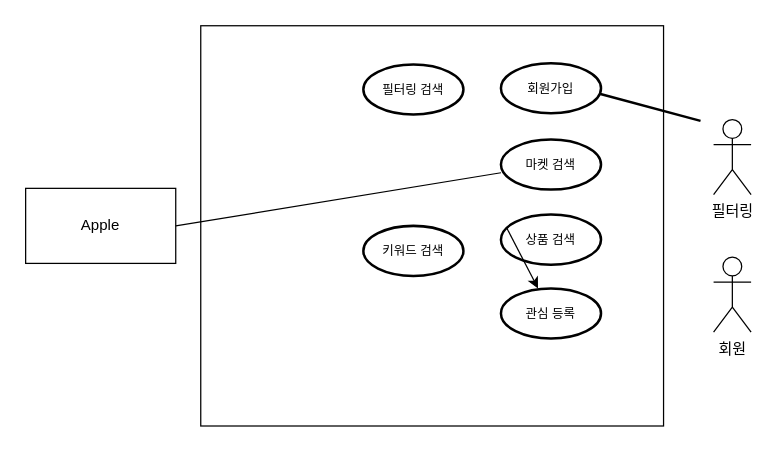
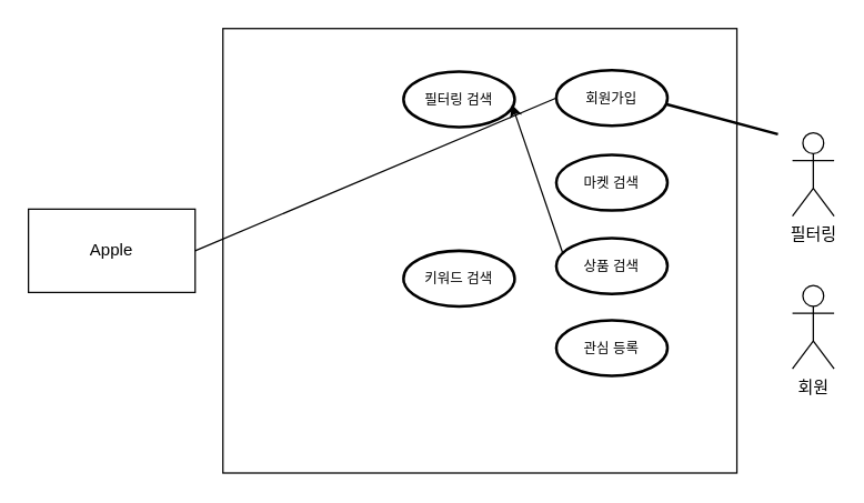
- <mxCell id="14" value="" style="endArrow=none;html=1;rounded=0;exitX=1;exitY=0.5;exitDx=0;exitDy=0;" edge="1" parent="1" source="13" target="5"><mxGeometry width="50" height="50" relative="1" as="geometry"><mxPoint x="170" y="181" as="sourcePoint" /><mxPoint x="220" y="131" as="targetPoint" /></mxGeometry></mxCell>
+ <mxCell id="14" value="" style="endArrow=none;html=1;rounded=0;exitX=1;exitY=0.5;exitDx=0;exitDy=0;entryX=0;entryY=0.5;entryDx=0;entryDy=0;entryPerimeter=0;" edge="1" parent="1" source="13" target="4"><mxGeometry width="50" height="50" relative="1" as="geometry"><mxPoint x="170" y="181" as="sourcePoint" /><mxPoint x="220" y="131" as="targetPoint" /></mxGeometry></mxCell>
- <mxCell id="12" value="" style="endArrow=classic;html=1;rounded=0;exitX=0.058;exitY=0.267;exitDx=0;exitDy=0;exitPerimeter=0;" edge="1" parent="1" source="8" target="9"><mxGeometry width="50" height="50" relative="1" as="geometry"><mxPoint x="360" y="190" as="sourcePoint" /><mxPoint x="410" y="140" as="targetPoint" /></mxGeometry></mxCell>
+ <mxCell id="12" value="" style="endArrow=classic;html=1;rounded=0;entryX=0.975;entryY=0.592;entryDx=0;entryDy=0;entryPerimeter=0;exitX=0.058;exitY=0.267;exitDx=0;exitDy=0;exitPerimeter=0;" edge="1" parent="1" source="8" target="10"><mxGeometry width="50" height="50" relative="1" as="geometry"><mxPoint x="360" y="190" as="sourcePoint" /><mxPoint x="410" y="140" as="targetPoint" /></mxGeometry></mxCell>
